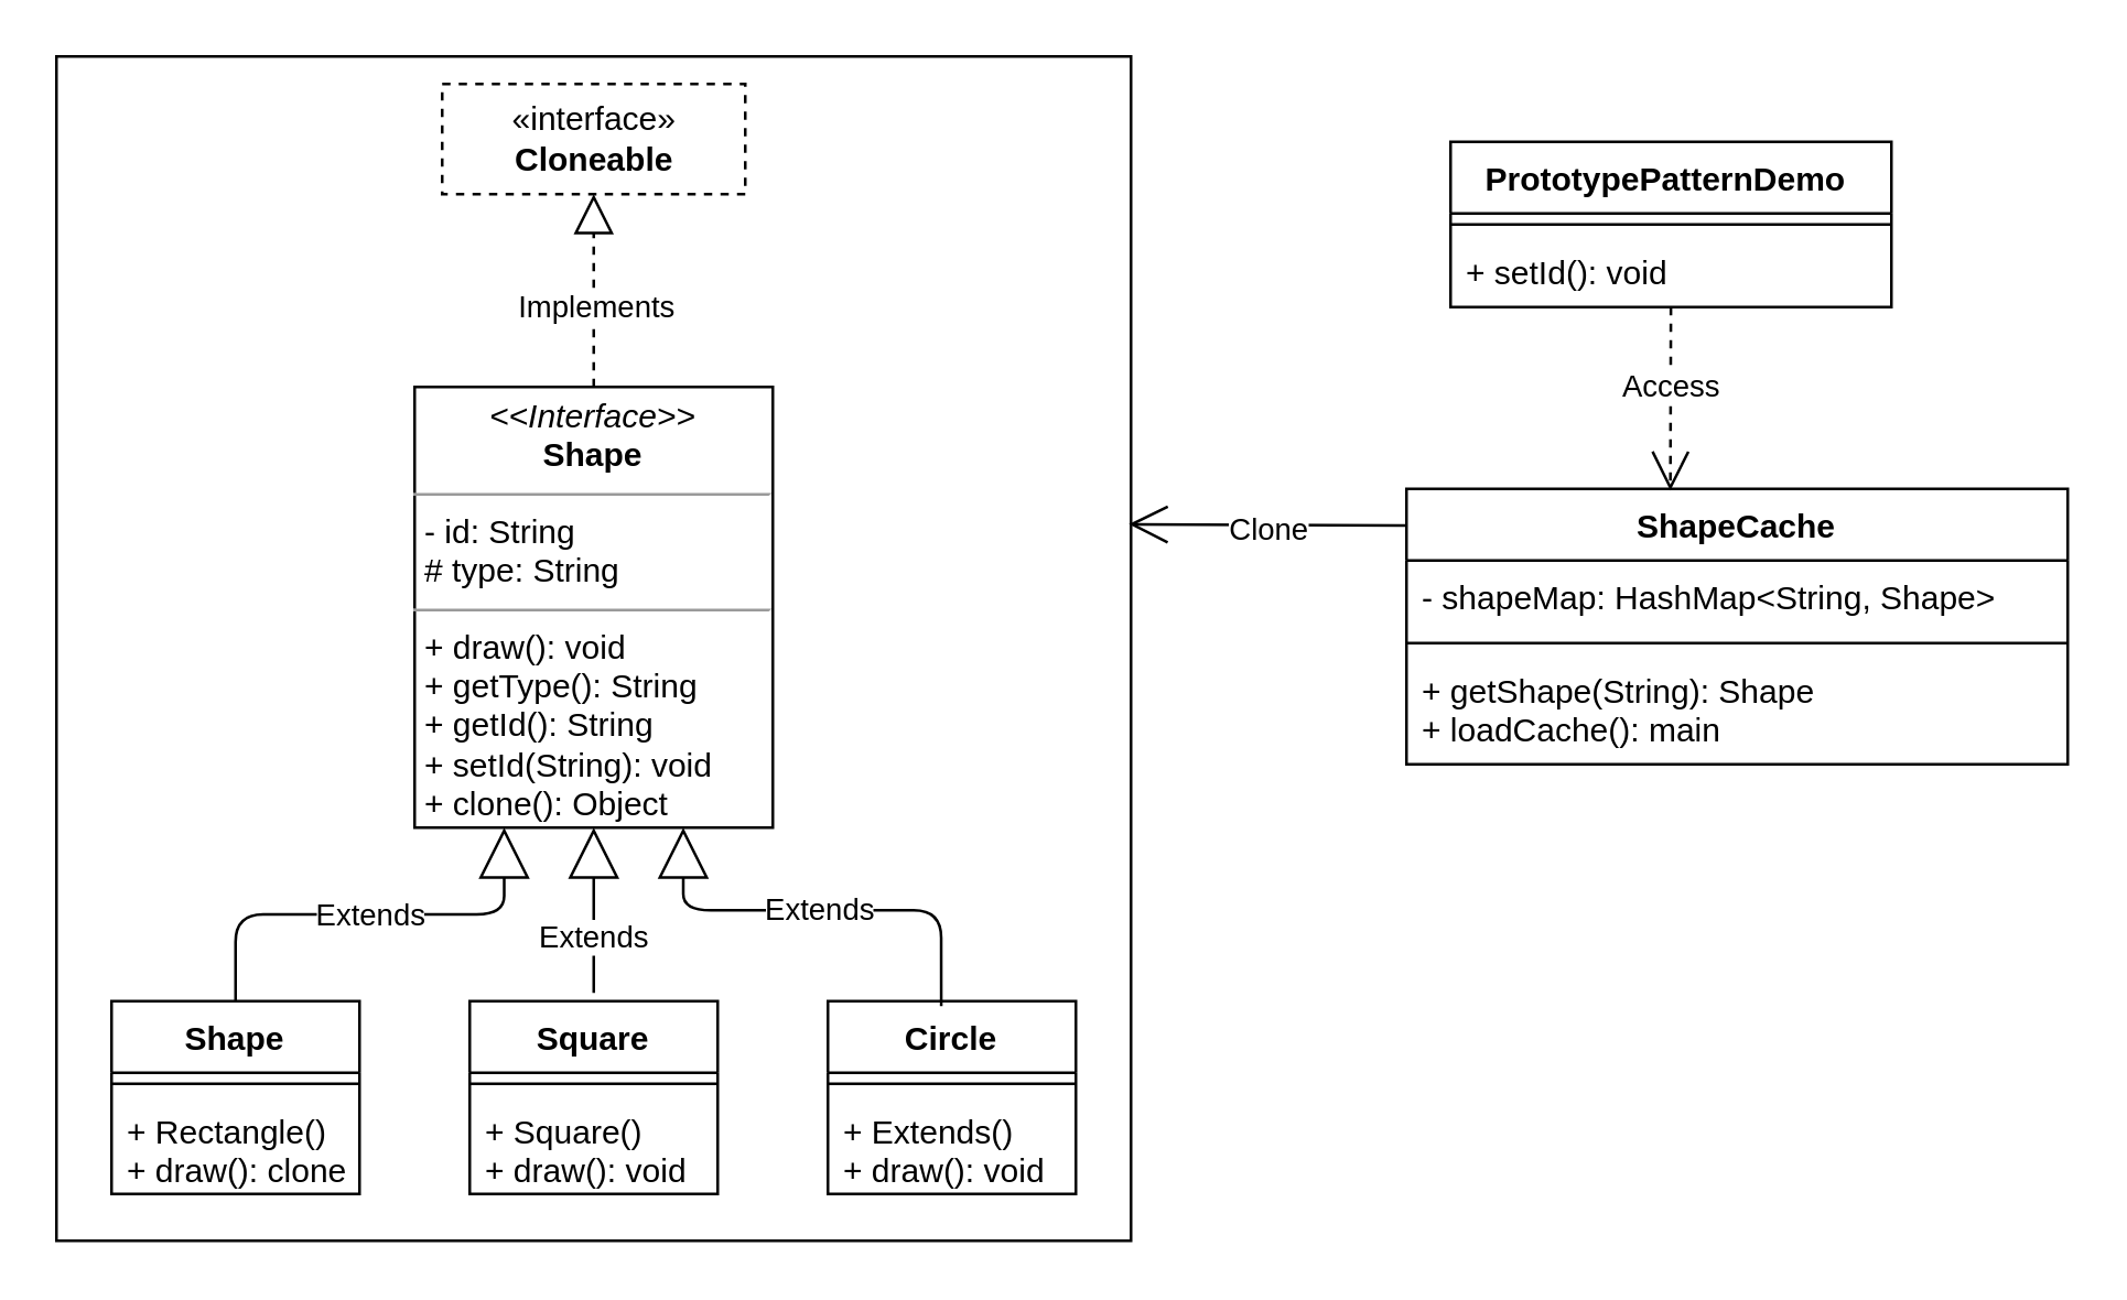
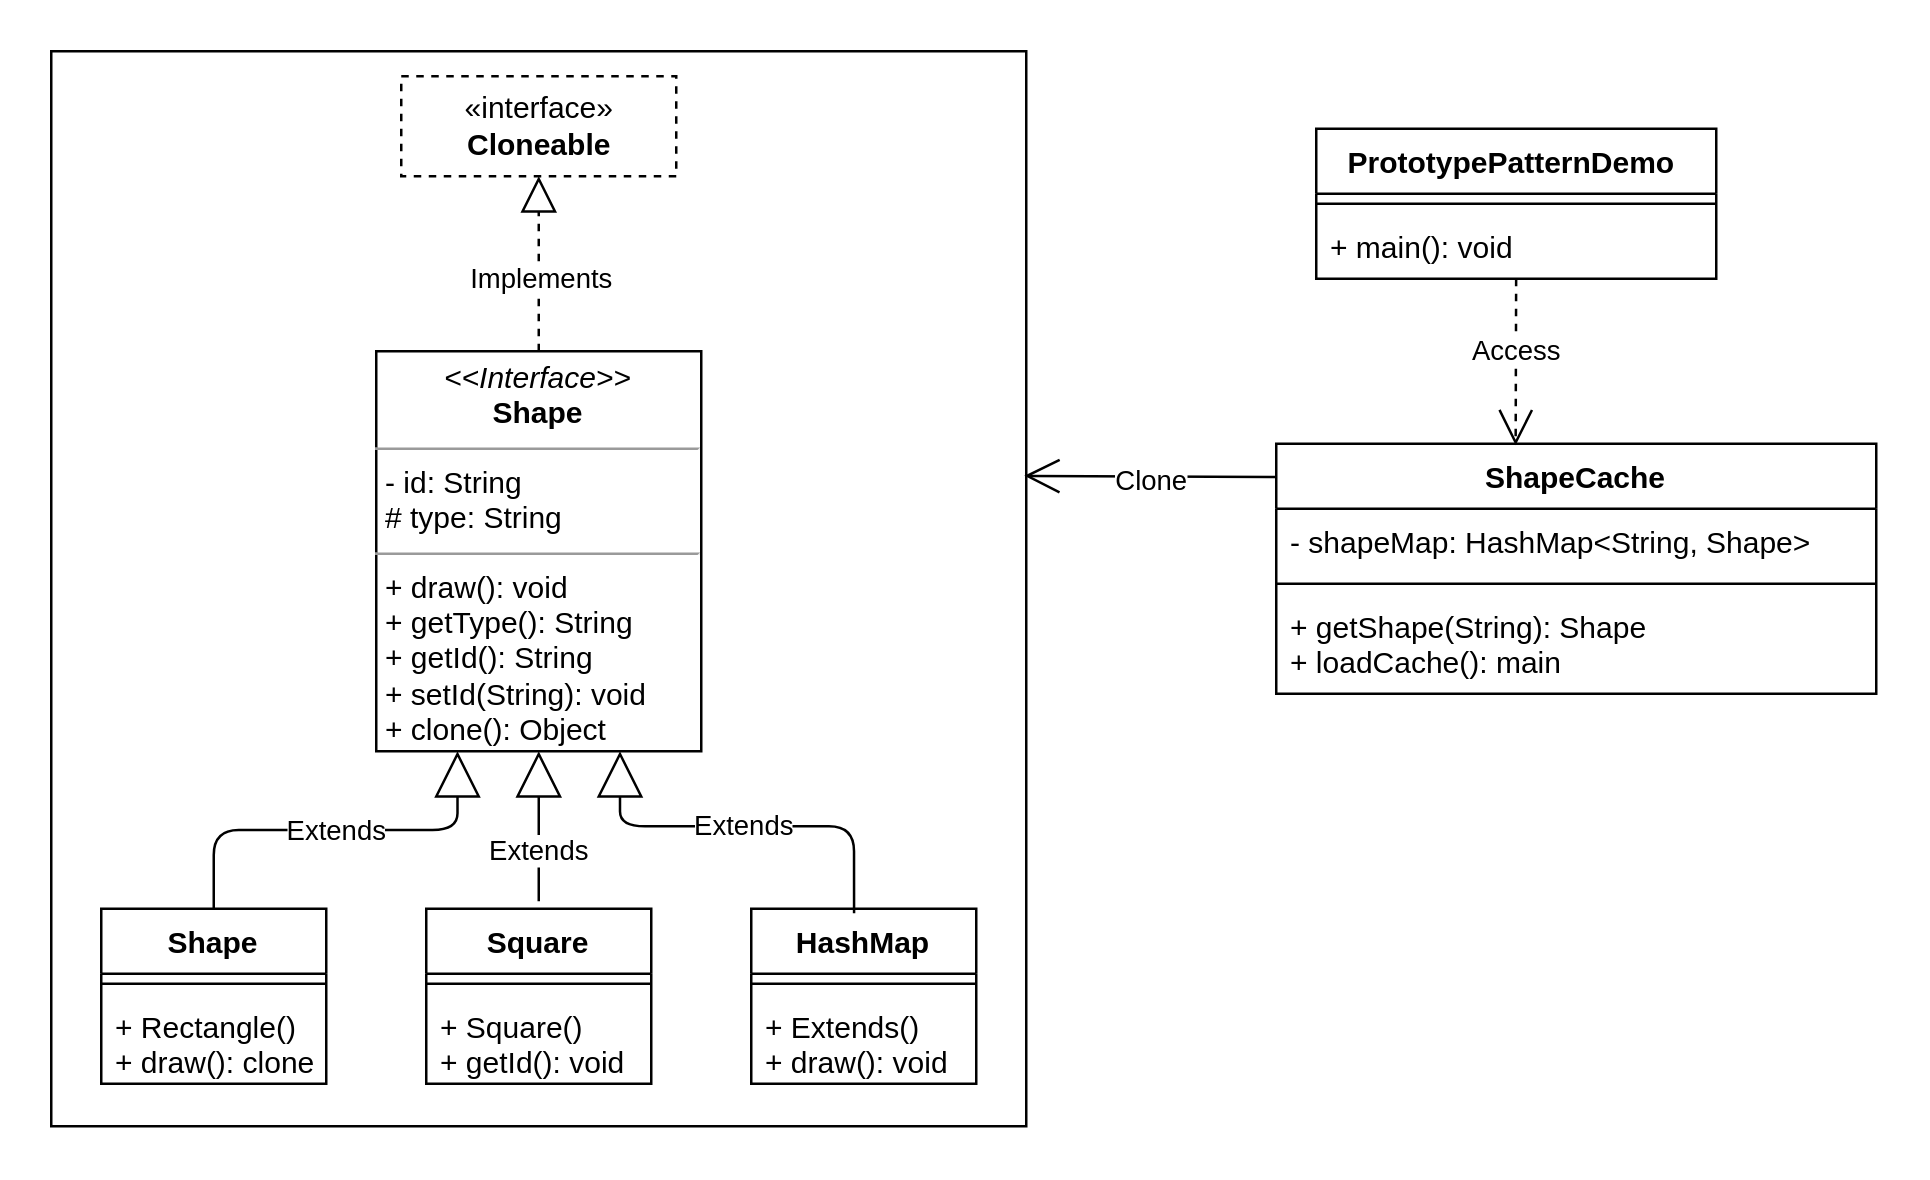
- <mxCell id="5" value="+ setId(): void" style="text;strokeColor=none;fillColor=none;align=left;verticalAlign=top;spacingLeft=4;spacingRight=4;overflow=hidden;rotatable=0;points=[[0,0.5],[1,0.5]];portConstraint=eastwest;" parent="3" vertex="1"><mxGeometry y="34" width="160" height="26" as="geometry" /></mxCell>
+ <mxCell id="5" value="+ main(): void" style="text;strokeColor=none;fillColor=none;align=left;verticalAlign=top;spacingLeft=4;spacingRight=4;overflow=hidden;rotatable=0;points=[[0,0.5],[1,0.5]];portConstraint=eastwest;" parent="3" vertex="1"><mxGeometry y="34" width="160" height="26" as="geometry" /></mxCell>
- <mxCell id="16" value="Circle" style="swimlane;fontStyle=1;align=center;verticalAlign=top;childLayout=stackLayout;horizontal=1;startSize=26;horizontalStack=0;resizeParent=1;resizeParentMax=0;resizeLast=0;collapsible=1;marginBottom=0;" vertex="1" parent="1"><mxGeometry x="300" y="363" width="90" height="70" as="geometry" /></mxCell>
+ <mxCell id="16" value="HashMap" style="swimlane;fontStyle=1;align=center;verticalAlign=top;childLayout=stackLayout;horizontal=1;startSize=26;horizontalStack=0;resizeParent=1;resizeParentMax=0;resizeLast=0;collapsible=1;marginBottom=0;" vertex="1" parent="1"><mxGeometry x="300" y="363" width="90" height="70" as="geometry" /></mxCell>
- <mxCell id="15" value="+ Square()&#10;+ draw(): void" style="text;strokeColor=none;fillColor=none;align=left;verticalAlign=top;spacingLeft=4;spacingRight=4;overflow=hidden;rotatable=0;points=[[0,0.5],[1,0.5]];portConstraint=eastwest;" vertex="1" parent="13"><mxGeometry y="34" width="90" height="36" as="geometry" /></mxCell>
+ <mxCell id="15" value="+ Square()&#10;+ getId(): void" style="text;strokeColor=none;fillColor=none;align=left;verticalAlign=top;spacingLeft=4;spacingRight=4;overflow=hidden;rotatable=0;points=[[0,0.5],[1,0.5]];portConstraint=eastwest;" vertex="1" parent="13"><mxGeometry y="34" width="90" height="36" as="geometry" /></mxCell>
